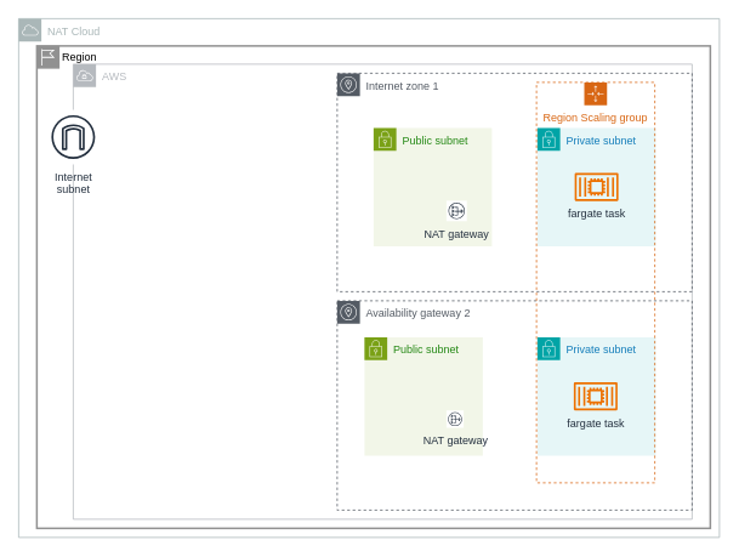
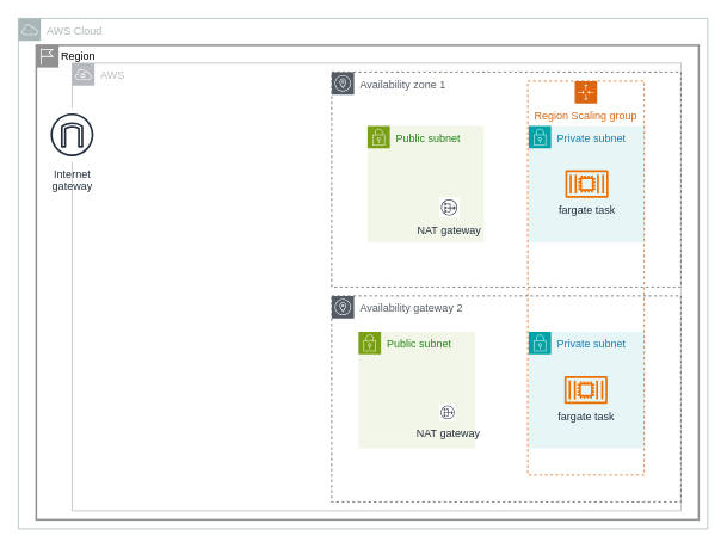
- <mxCell id="2" value="NAT Cloud" style="sketch=0;outlineConnect=0;gradientColor=none;html=1;whiteSpace=wrap;fontSize=12;fontStyle=0;shape=mxgraph.aws4.group;grIcon=mxgraph.aws4.group_aws_cloud;strokeColor=#AAB7B8;fillColor=none;verticalAlign=top;align=left;spacingLeft=30;fontColor=#AAB7B8;dashed=0;" vertex="1" parent="1"><mxGeometry x="20" y="20" width="770" height="570" as="geometry" /></mxCell>
+ <mxCell id="2" value="AWS Cloud" style="sketch=0;outlineConnect=0;gradientColor=none;html=1;whiteSpace=wrap;fontSize=12;fontStyle=0;shape=mxgraph.aws4.group;grIcon=mxgraph.aws4.group_aws_cloud;strokeColor=#AAB7B8;fillColor=none;verticalAlign=top;align=left;spacingLeft=30;fontColor=#AAB7B8;dashed=0;" vertex="1" parent="1"><mxGeometry x="20" y="20" width="770" height="570" as="geometry" /></mxCell>
- <mxCell id="5" value="Internet zone 1" style="sketch=0;outlineConnect=0;gradientColor=none;html=1;whiteSpace=wrap;fontSize=12;fontStyle=0;shape=mxgraph.aws4.group;grIcon=mxgraph.aws4.group_availability_zone;strokeColor=#545B64;fillColor=none;verticalAlign=top;align=left;spacingLeft=30;fontColor=#545B64;dashed=1;" vertex="1" parent="3"><mxGeometry x="330" y="30" width="390" height="240" as="geometry" /></mxCell>
+ <mxCell id="5" value="Availability zone 1" style="sketch=0;outlineConnect=0;gradientColor=none;html=1;whiteSpace=wrap;fontSize=12;fontStyle=0;shape=mxgraph.aws4.group;grIcon=mxgraph.aws4.group_availability_zone;strokeColor=#545B64;fillColor=none;verticalAlign=top;align=left;spacingLeft=30;fontColor=#545B64;dashed=1;" vertex="1" parent="3"><mxGeometry x="330" y="30" width="390" height="240" as="geometry" /></mxCell>
- <mxCell id="7" value="Internet&#10;subnet" style="sketch=0;outlineConnect=0;fontColor=#232F3E;gradientColor=none;strokeColor=#232F3E;fillColor=#ffffff;dashed=0;verticalLabelPosition=bottom;verticalAlign=top;align=center;html=1;fontSize=12;fontStyle=0;aspect=fixed;shape=mxgraph.aws4.resourceIcon;resIcon=mxgraph.aws4.internet_gateway;" vertex="1" parent="3"><mxGeometry x="10" y="70" width="60" height="60" as="geometry" /></mxCell>
+ <mxCell id="7" value="Internet&#10;gateway" style="sketch=0;outlineConnect=0;fontColor=#232F3E;gradientColor=none;strokeColor=#232F3E;fillColor=#ffffff;dashed=0;verticalLabelPosition=bottom;verticalAlign=top;align=center;html=1;fontSize=12;fontStyle=0;aspect=fixed;shape=mxgraph.aws4.resourceIcon;resIcon=mxgraph.aws4.internet_gateway;" vertex="1" parent="3"><mxGeometry x="10" y="70" width="60" height="60" as="geometry" /></mxCell>
